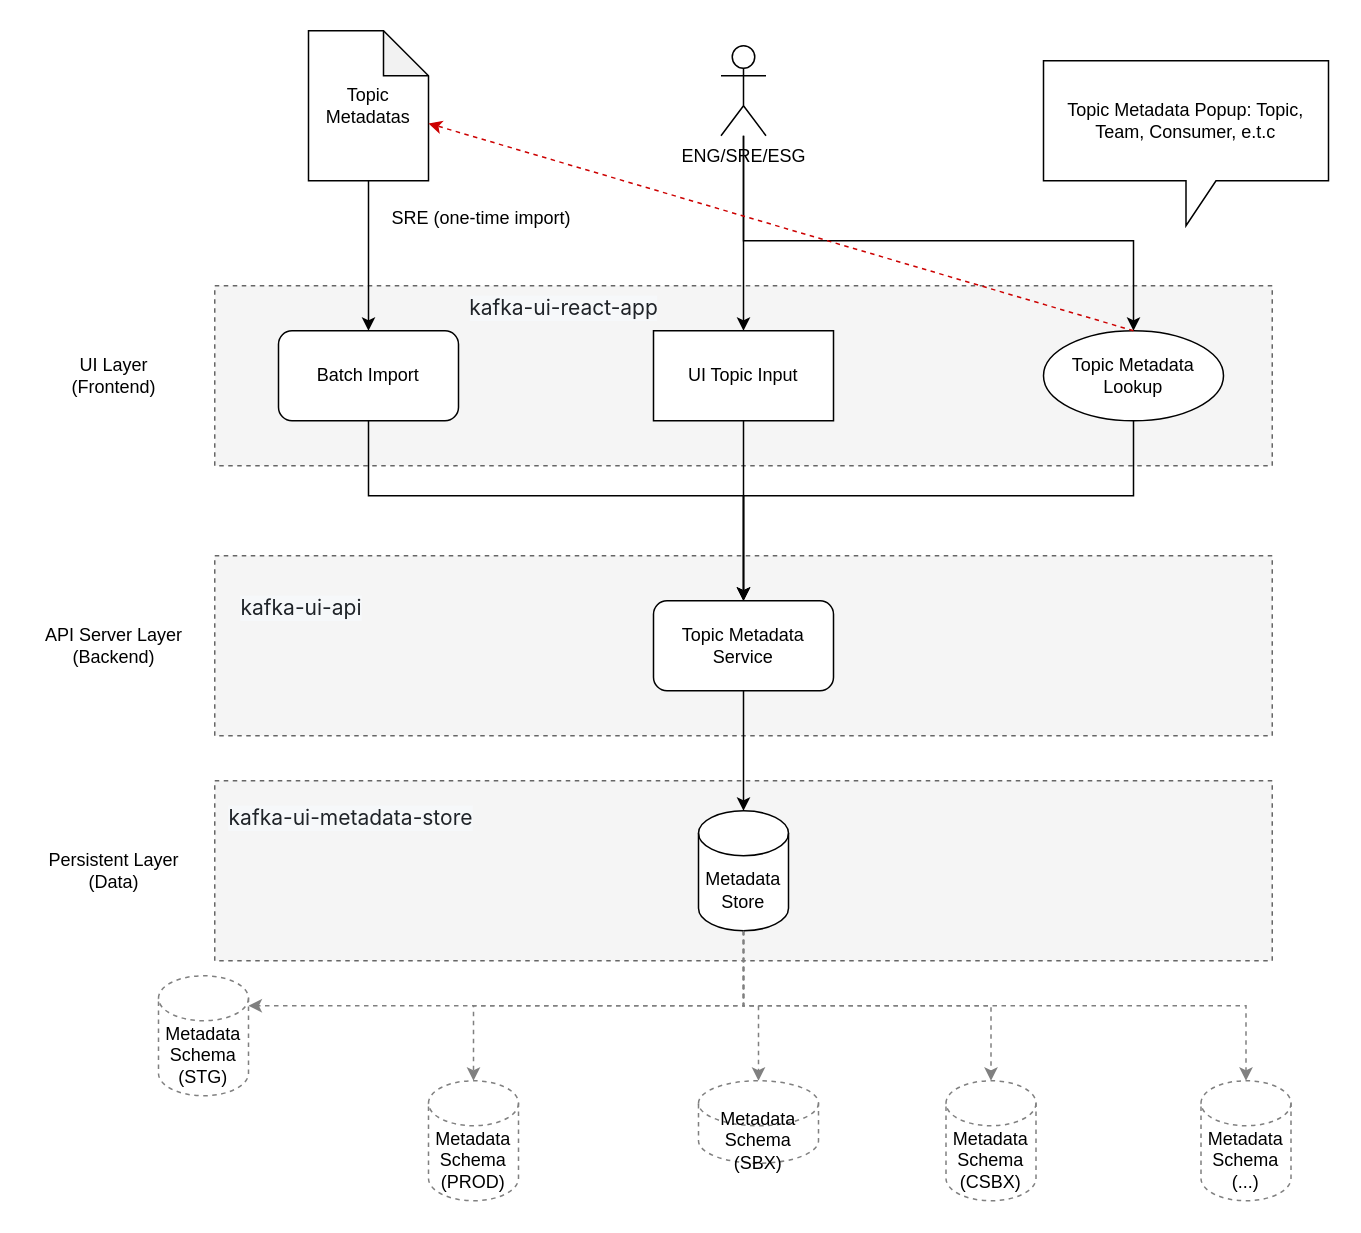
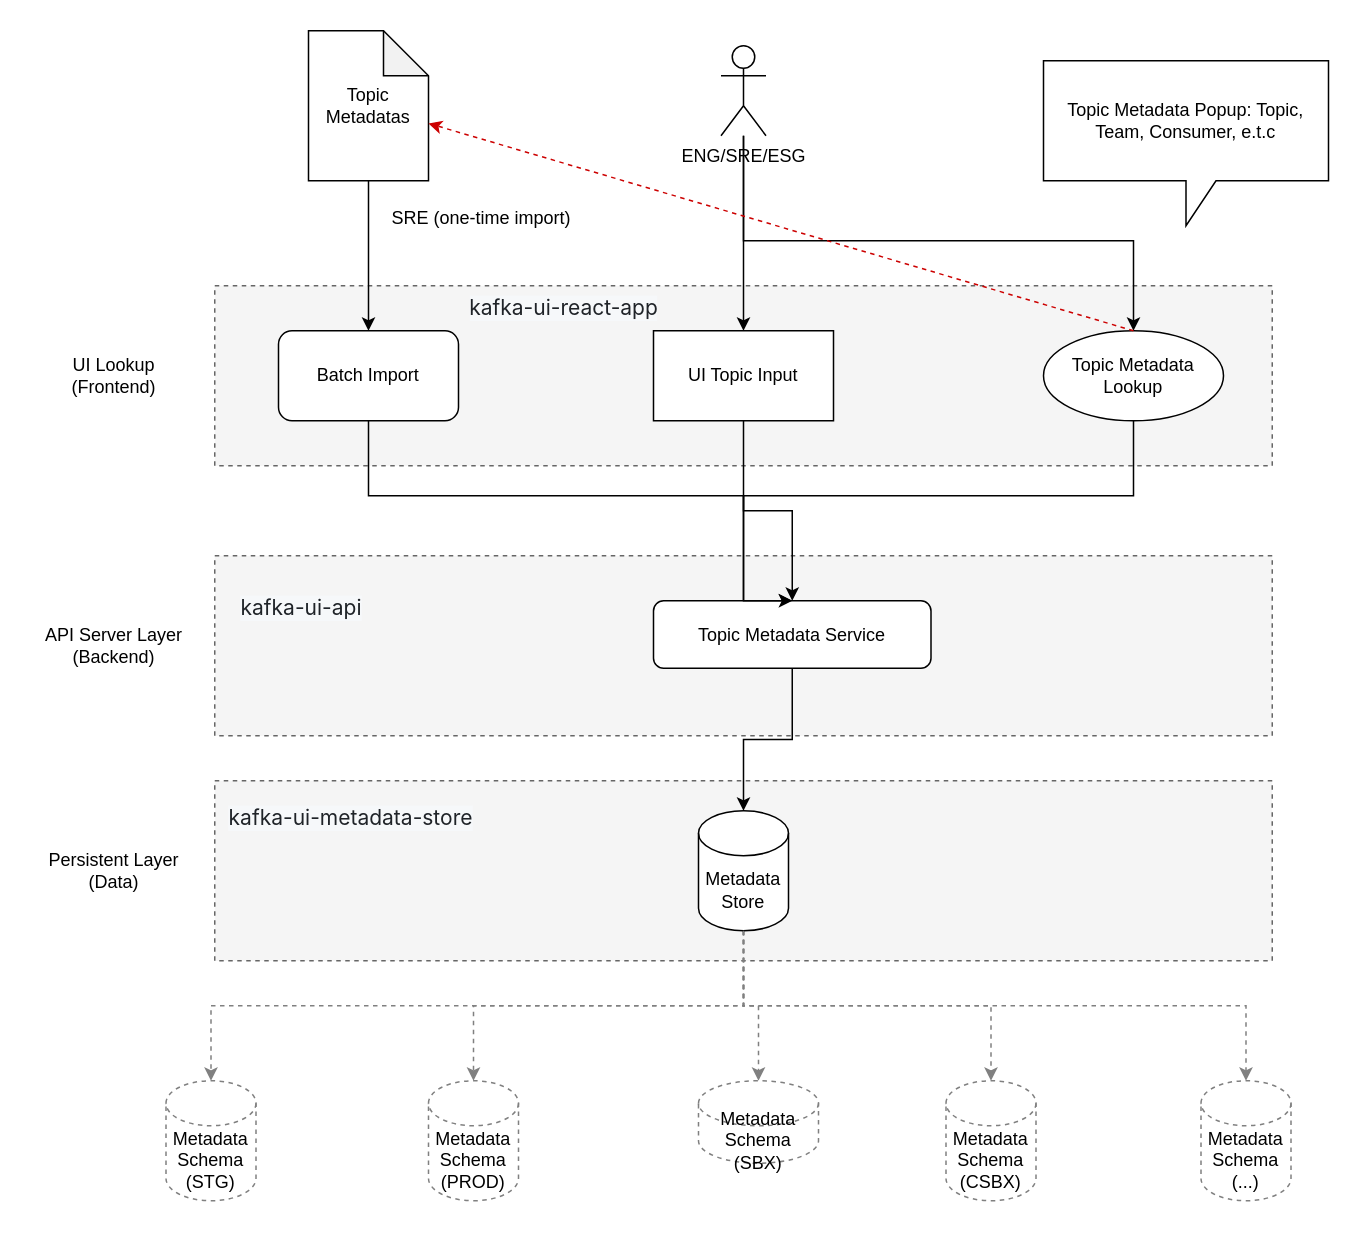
- <mxCell id="32" value="UI Layer&lt;br&gt;(Frontend)" style="text;html=1;align=center;verticalAlign=middle;resizable=0;points=[];autosize=1;strokeColor=none;fillColor=none;" vertex="1" parent="1"><mxGeometry x="35" y="230" width="80" height="40" as="geometry" /></mxCell>
+ <mxCell id="32" value="UI Lookup&lt;br&gt;(Frontend)" style="text;html=1;align=center;verticalAlign=middle;resizable=0;points=[];autosize=1;strokeColor=none;fillColor=none;" vertex="1" parent="1"><mxGeometry x="35" y="230" width="80" height="40" as="geometry" /></mxCell>
- <mxCell id="19" value="Topic Metadata Service" style="rounded=1;whiteSpace=wrap;html=1;" vertex="1" parent="1"><mxGeometry x="435" y="400" width="120" height="60" as="geometry" /></mxCell>
+ <mxCell id="19" value="Topic Metadata Service" style="rounded=1;whiteSpace=wrap;html=1;" vertex="1" parent="1"><mxGeometry x="435" y="400" width="185" height="45" as="geometry" /></mxCell>
- <mxCell id="23" value="Metadata Schema (STG)" style="shape=cylinder3;whiteSpace=wrap;html=1;boundedLbl=1;backgroundOutline=1;size=15;dashed=1;strokeColor=#808080;" vertex="1" parent="1"><mxGeometry x="105" y="650" width="60" height="80" as="geometry" /></mxCell>
+ <mxCell id="23" value="Metadata Schema (STG)" style="shape=cylinder3;whiteSpace=wrap;html=1;boundedLbl=1;backgroundOutline=1;size=15;dashed=1;strokeColor=#808080;" vertex="1" parent="1"><mxGeometry x="110" y="720" width="60" height="80" as="geometry" /></mxCell>
